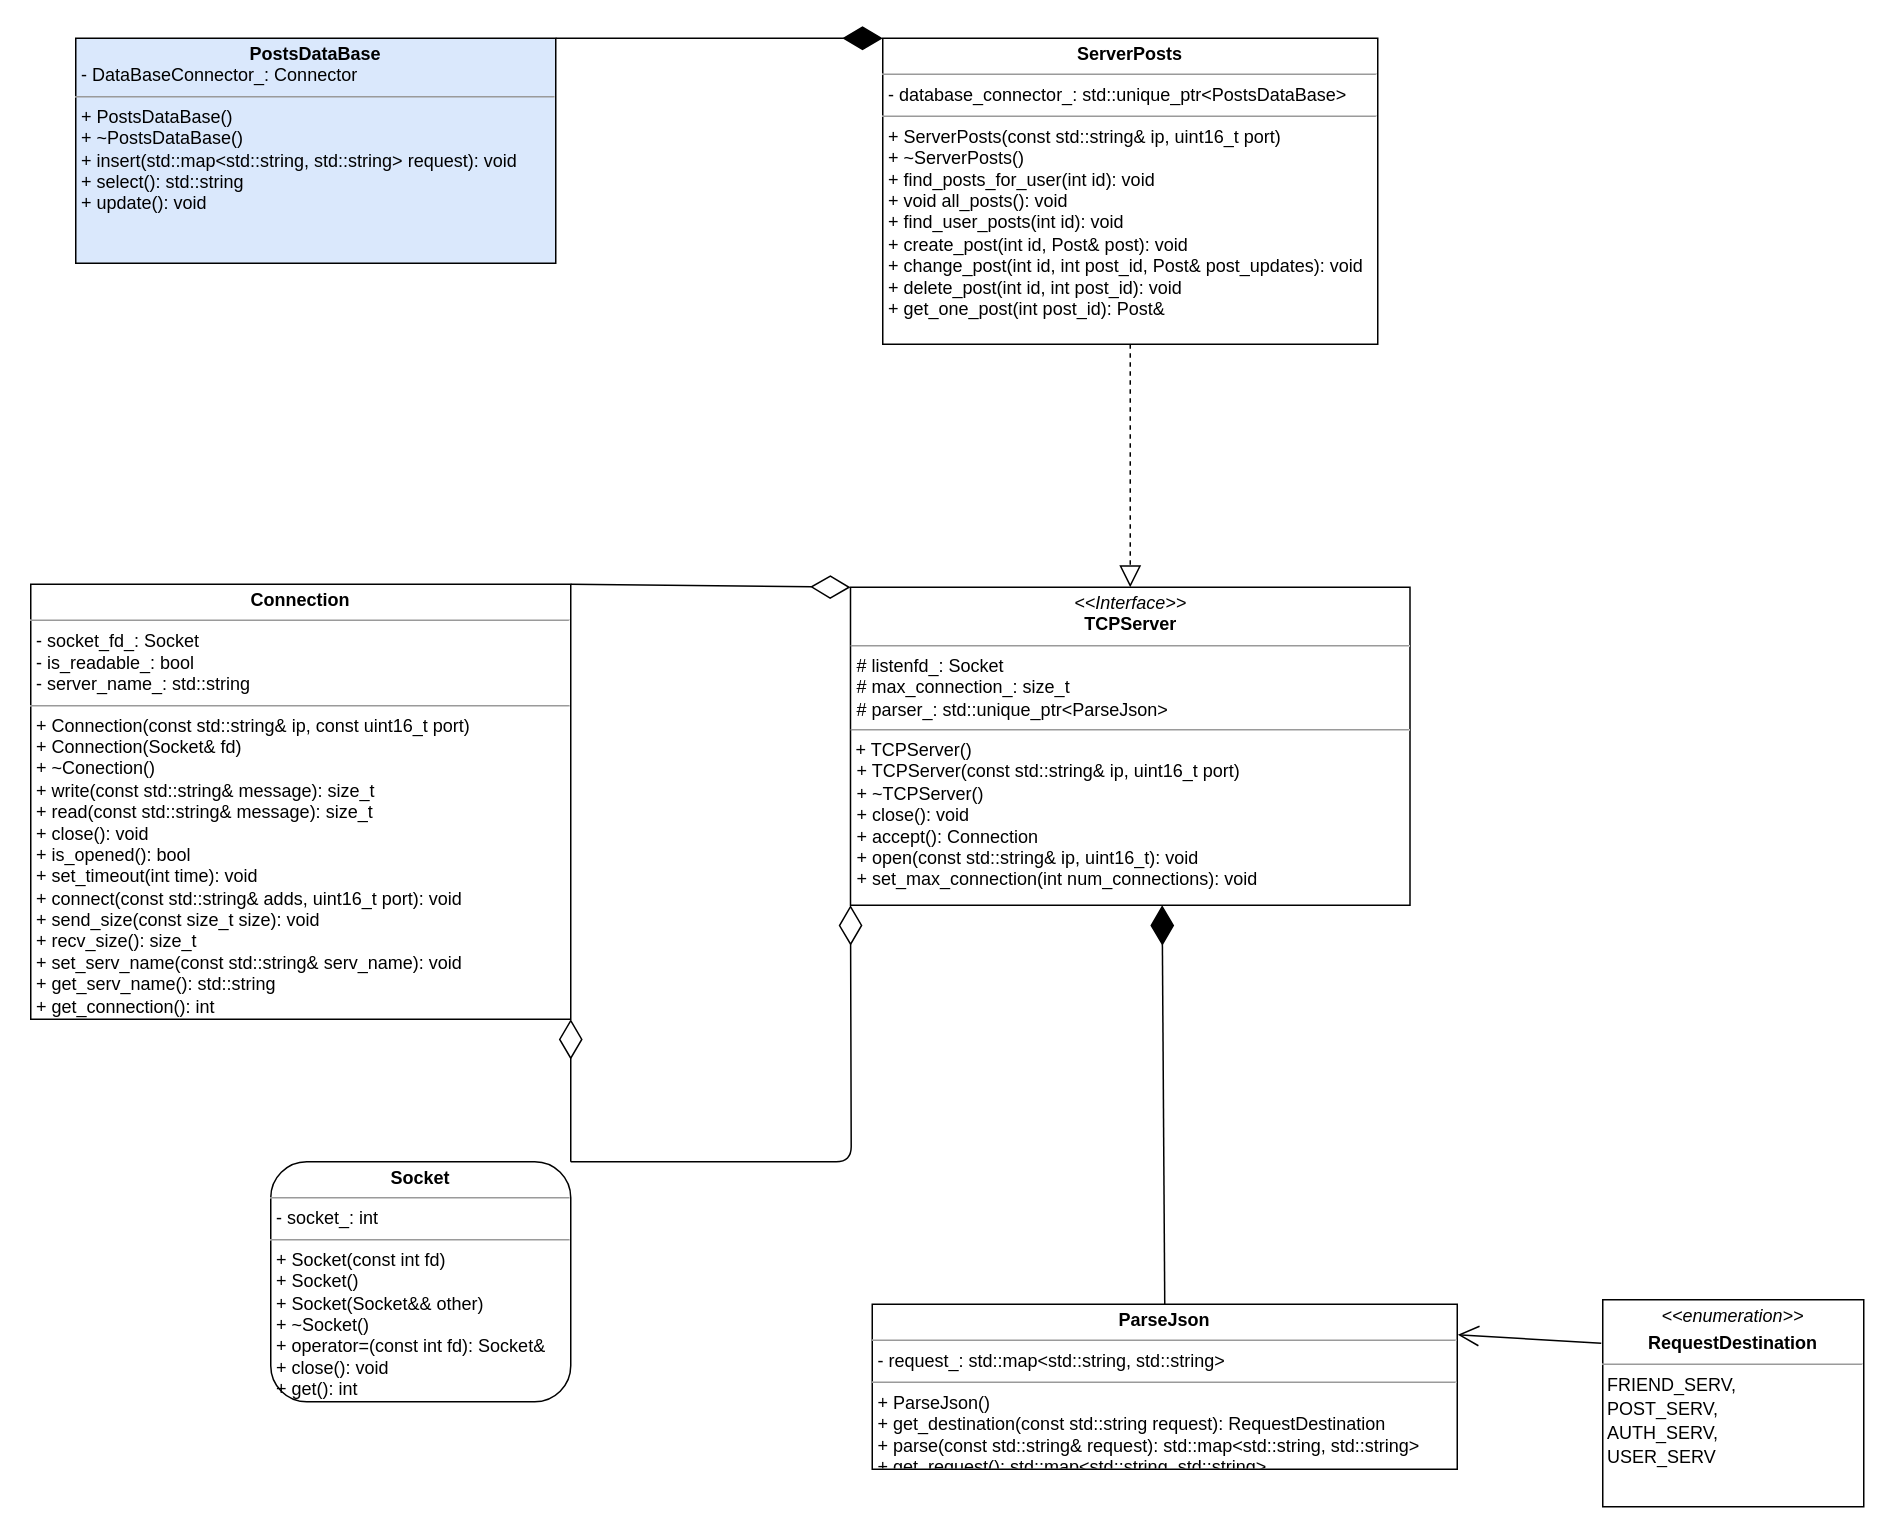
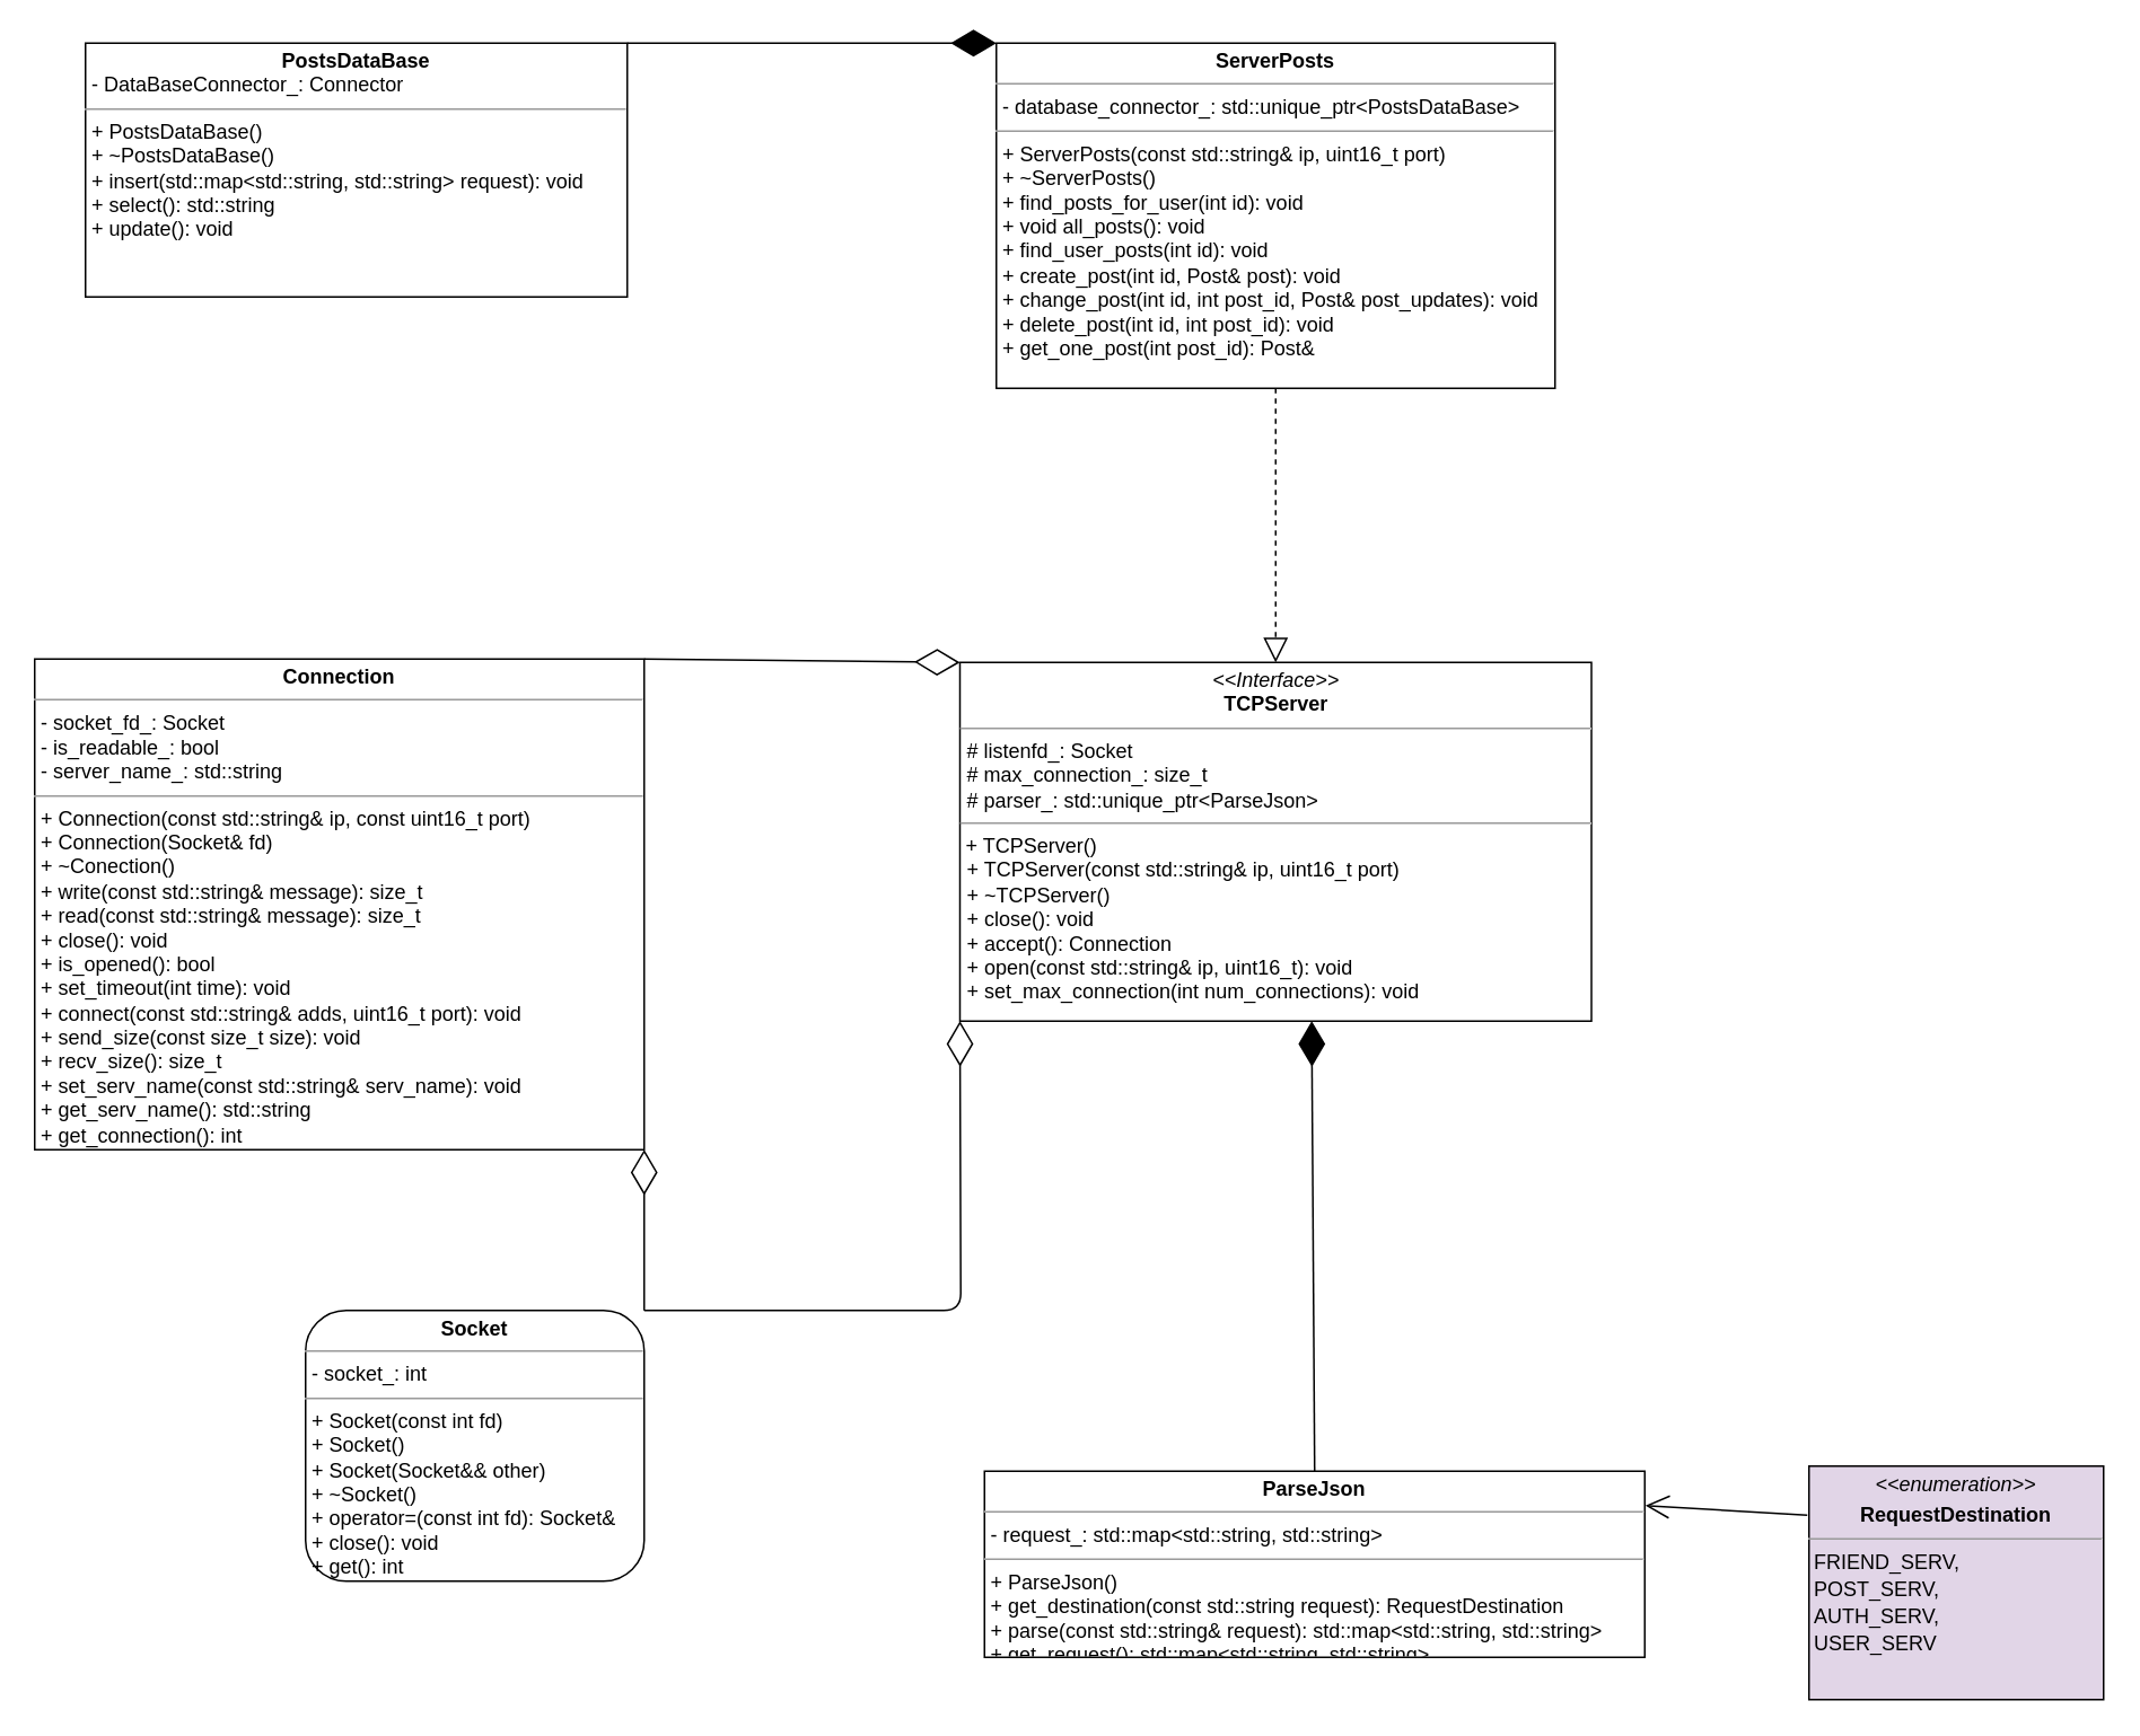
- <mxCell id="6" value="&lt;p style=&quot;margin: 0px ; margin-top: 4px ; text-align: center&quot;&gt;&lt;/p&gt;&lt;div style=&quot;text-align: center&quot;&gt;&lt;span&gt;&lt;b&gt;PostsDataBase&lt;/b&gt;&lt;/span&gt;&lt;/div&gt;&lt;p style=&quot;margin: 0px ; margin-left: 4px&quot;&gt;- DataBaseConnector_: Connector&amp;nbsp;&lt;/p&gt;&lt;hr size=&quot;1&quot;&gt;&lt;p style=&quot;margin: 0px ; margin-left: 4px&quot;&gt;+ PostsDataBase()&lt;/p&gt;&lt;p style=&quot;margin: 0px ; margin-left: 4px&quot;&gt;+ ~PostsDataBase()&lt;/p&gt;&lt;p style=&quot;margin: 0px ; margin-left: 4px&quot;&gt;+ insert(std::map&amp;lt;std::string, std::string&amp;gt; request): void&lt;/p&gt;&lt;p style=&quot;margin: 0px ; margin-left: 4px&quot;&gt;+ select(): std::string&lt;/p&gt;&lt;p style=&quot;margin: 0px ; margin-left: 4px&quot;&gt;+ update(): void&lt;/p&gt;" style="verticalAlign=top;align=left;overflow=fill;fontSize=12;fontFamily=Helvetica;html=1;fillColor=#dae8fc;" parent="1" vertex="1"><mxGeometry x="50" y="20" width="320" height="150" as="geometry" /></mxCell>
+ <mxCell id="6" value="&lt;p style=&quot;margin: 0px ; margin-top: 4px ; text-align: center&quot;&gt;&lt;/p&gt;&lt;div style=&quot;text-align: center&quot;&gt;&lt;span&gt;&lt;b&gt;PostsDataBase&lt;/b&gt;&lt;/span&gt;&lt;/div&gt;&lt;p style=&quot;margin: 0px ; margin-left: 4px&quot;&gt;- DataBaseConnector_: Connector&amp;nbsp;&lt;/p&gt;&lt;hr size=&quot;1&quot;&gt;&lt;p style=&quot;margin: 0px ; margin-left: 4px&quot;&gt;+ PostsDataBase()&lt;/p&gt;&lt;p style=&quot;margin: 0px ; margin-left: 4px&quot;&gt;+ ~PostsDataBase()&lt;/p&gt;&lt;p style=&quot;margin: 0px ; margin-left: 4px&quot;&gt;+ insert(std::map&amp;lt;std::string, std::string&amp;gt; request): void&lt;/p&gt;&lt;p style=&quot;margin: 0px ; margin-left: 4px&quot;&gt;+ select(): std::string&lt;/p&gt;&lt;p style=&quot;margin: 0px ; margin-left: 4px&quot;&gt;+ update(): void&lt;/p&gt;" style="verticalAlign=top;align=left;overflow=fill;fontSize=12;fontFamily=Helvetica;html=1;" parent="1" vertex="1"><mxGeometry x="50" y="20" width="320" height="150" as="geometry" /></mxCell>
- <mxCell id="8" value="&lt;p style=&quot;margin: 0px ; margin-top: 4px ; text-align: center&quot;&gt;&lt;i&gt;&amp;lt;&amp;lt;enumeration&amp;gt;&amp;gt;&lt;/i&gt;&lt;br&gt;&lt;/p&gt;&lt;p style=&quot;margin: 0px ; margin-top: 4px ; text-align: center&quot;&gt;&lt;b&gt;RequestDestination&lt;/b&gt;&lt;/p&gt;&lt;hr size=&quot;1&quot;&gt;&lt;div style=&quot;height: 2px&quot;&gt;&amp;nbsp;FRIEND_SERV,&lt;/div&gt;&lt;div style=&quot;height: 2px&quot;&gt;&lt;br&gt;&lt;/div&gt;&lt;div style=&quot;height: 2px&quot;&gt;&lt;br&gt;&lt;/div&gt;&lt;div style=&quot;height: 2px&quot;&gt;&lt;br&gt;&lt;/div&gt;&lt;div style=&quot;height: 2px&quot;&gt;&lt;br&gt;&lt;/div&gt;&lt;div style=&quot;height: 2px&quot;&gt;&lt;br&gt;&lt;/div&gt;&lt;div style=&quot;height: 2px&quot;&gt;&lt;br&gt;&lt;/div&gt;&lt;div style=&quot;height: 2px&quot;&gt;&lt;br&gt;&lt;/div&gt;&lt;div style=&quot;height: 2px&quot;&gt;&amp;nbsp;POST_SERV,&lt;/div&gt;&lt;div style=&quot;height: 2px&quot;&gt;&lt;br&gt;&lt;/div&gt;&lt;div style=&quot;height: 2px&quot;&gt;&lt;br&gt;&lt;/div&gt;&lt;div style=&quot;height: 2px&quot;&gt;&lt;br&gt;&lt;/div&gt;&lt;div style=&quot;height: 2px&quot;&gt;&lt;br&gt;&lt;/div&gt;&lt;div style=&quot;height: 2px&quot;&gt;&lt;br&gt;&lt;/div&gt;&lt;div style=&quot;height: 2px&quot;&gt;&lt;br&gt;&lt;/div&gt;&lt;div style=&quot;height: 2px&quot;&gt;&lt;br&gt;&lt;/div&gt;&lt;div style=&quot;height: 2px&quot;&gt;&amp;nbsp;AUTH_SERV,&lt;/div&gt;&lt;div style=&quot;height: 2px&quot;&gt;&lt;br&gt;&lt;/div&gt;&lt;div style=&quot;height: 2px&quot;&gt;&lt;br&gt;&lt;/div&gt;&lt;div style=&quot;height: 2px&quot;&gt;&lt;br&gt;&lt;/div&gt;&lt;div style=&quot;height: 2px&quot;&gt;&lt;br&gt;&lt;/div&gt;&lt;div style=&quot;height: 2px&quot;&gt;&lt;br&gt;&lt;/div&gt;&lt;div style=&quot;height: 2px&quot;&gt;&lt;br&gt;&lt;/div&gt;&lt;div style=&quot;height: 2px&quot;&gt;&lt;br&gt;&lt;/div&gt;&lt;div style=&quot;height: 2px&quot;&gt;&amp;nbsp;USER_SERV&lt;/div&gt;" style="verticalAlign=top;align=left;overflow=fill;fontSize=12;fontFamily=Helvetica;html=1;" parent="1" vertex="1"><mxGeometry x="1068" y="861" width="174" height="138" as="geometry" /></mxCell>
+ <mxCell id="8" value="&lt;p style=&quot;margin: 0px ; margin-top: 4px ; text-align: center&quot;&gt;&lt;i&gt;&amp;lt;&amp;lt;enumeration&amp;gt;&amp;gt;&lt;/i&gt;&lt;br&gt;&lt;/p&gt;&lt;p style=&quot;margin: 0px ; margin-top: 4px ; text-align: center&quot;&gt;&lt;b&gt;RequestDestination&lt;/b&gt;&lt;/p&gt;&lt;hr size=&quot;1&quot;&gt;&lt;div style=&quot;height: 2px&quot;&gt;&amp;nbsp;FRIEND_SERV,&lt;/div&gt;&lt;div style=&quot;height: 2px&quot;&gt;&lt;br&gt;&lt;/div&gt;&lt;div style=&quot;height: 2px&quot;&gt;&lt;br&gt;&lt;/div&gt;&lt;div style=&quot;height: 2px&quot;&gt;&lt;br&gt;&lt;/div&gt;&lt;div style=&quot;height: 2px&quot;&gt;&lt;br&gt;&lt;/div&gt;&lt;div style=&quot;height: 2px&quot;&gt;&lt;br&gt;&lt;/div&gt;&lt;div style=&quot;height: 2px&quot;&gt;&lt;br&gt;&lt;/div&gt;&lt;div style=&quot;height: 2px&quot;&gt;&lt;br&gt;&lt;/div&gt;&lt;div style=&quot;height: 2px&quot;&gt;&amp;nbsp;POST_SERV,&lt;/div&gt;&lt;div style=&quot;height: 2px&quot;&gt;&lt;br&gt;&lt;/div&gt;&lt;div style=&quot;height: 2px&quot;&gt;&lt;br&gt;&lt;/div&gt;&lt;div style=&quot;height: 2px&quot;&gt;&lt;br&gt;&lt;/div&gt;&lt;div style=&quot;height: 2px&quot;&gt;&lt;br&gt;&lt;/div&gt;&lt;div style=&quot;height: 2px&quot;&gt;&lt;br&gt;&lt;/div&gt;&lt;div style=&quot;height: 2px&quot;&gt;&lt;br&gt;&lt;/div&gt;&lt;div style=&quot;height: 2px&quot;&gt;&lt;br&gt;&lt;/div&gt;&lt;div style=&quot;height: 2px&quot;&gt;&amp;nbsp;AUTH_SERV,&lt;/div&gt;&lt;div style=&quot;height: 2px&quot;&gt;&lt;br&gt;&lt;/div&gt;&lt;div style=&quot;height: 2px&quot;&gt;&lt;br&gt;&lt;/div&gt;&lt;div style=&quot;height: 2px&quot;&gt;&lt;br&gt;&lt;/div&gt;&lt;div style=&quot;height: 2px&quot;&gt;&lt;br&gt;&lt;/div&gt;&lt;div style=&quot;height: 2px&quot;&gt;&lt;br&gt;&lt;/div&gt;&lt;div style=&quot;height: 2px&quot;&gt;&lt;br&gt;&lt;/div&gt;&lt;div style=&quot;height: 2px&quot;&gt;&lt;br&gt;&lt;/div&gt;&lt;div style=&quot;height: 2px&quot;&gt;&amp;nbsp;USER_SERV&lt;/div&gt;" style="verticalAlign=top;align=left;overflow=fill;fontSize=12;fontFamily=Helvetica;html=1;fillColor=#e1d5e7;" parent="1" vertex="1"><mxGeometry x="1068" y="861" width="174" height="138" as="geometry" /></mxCell>
